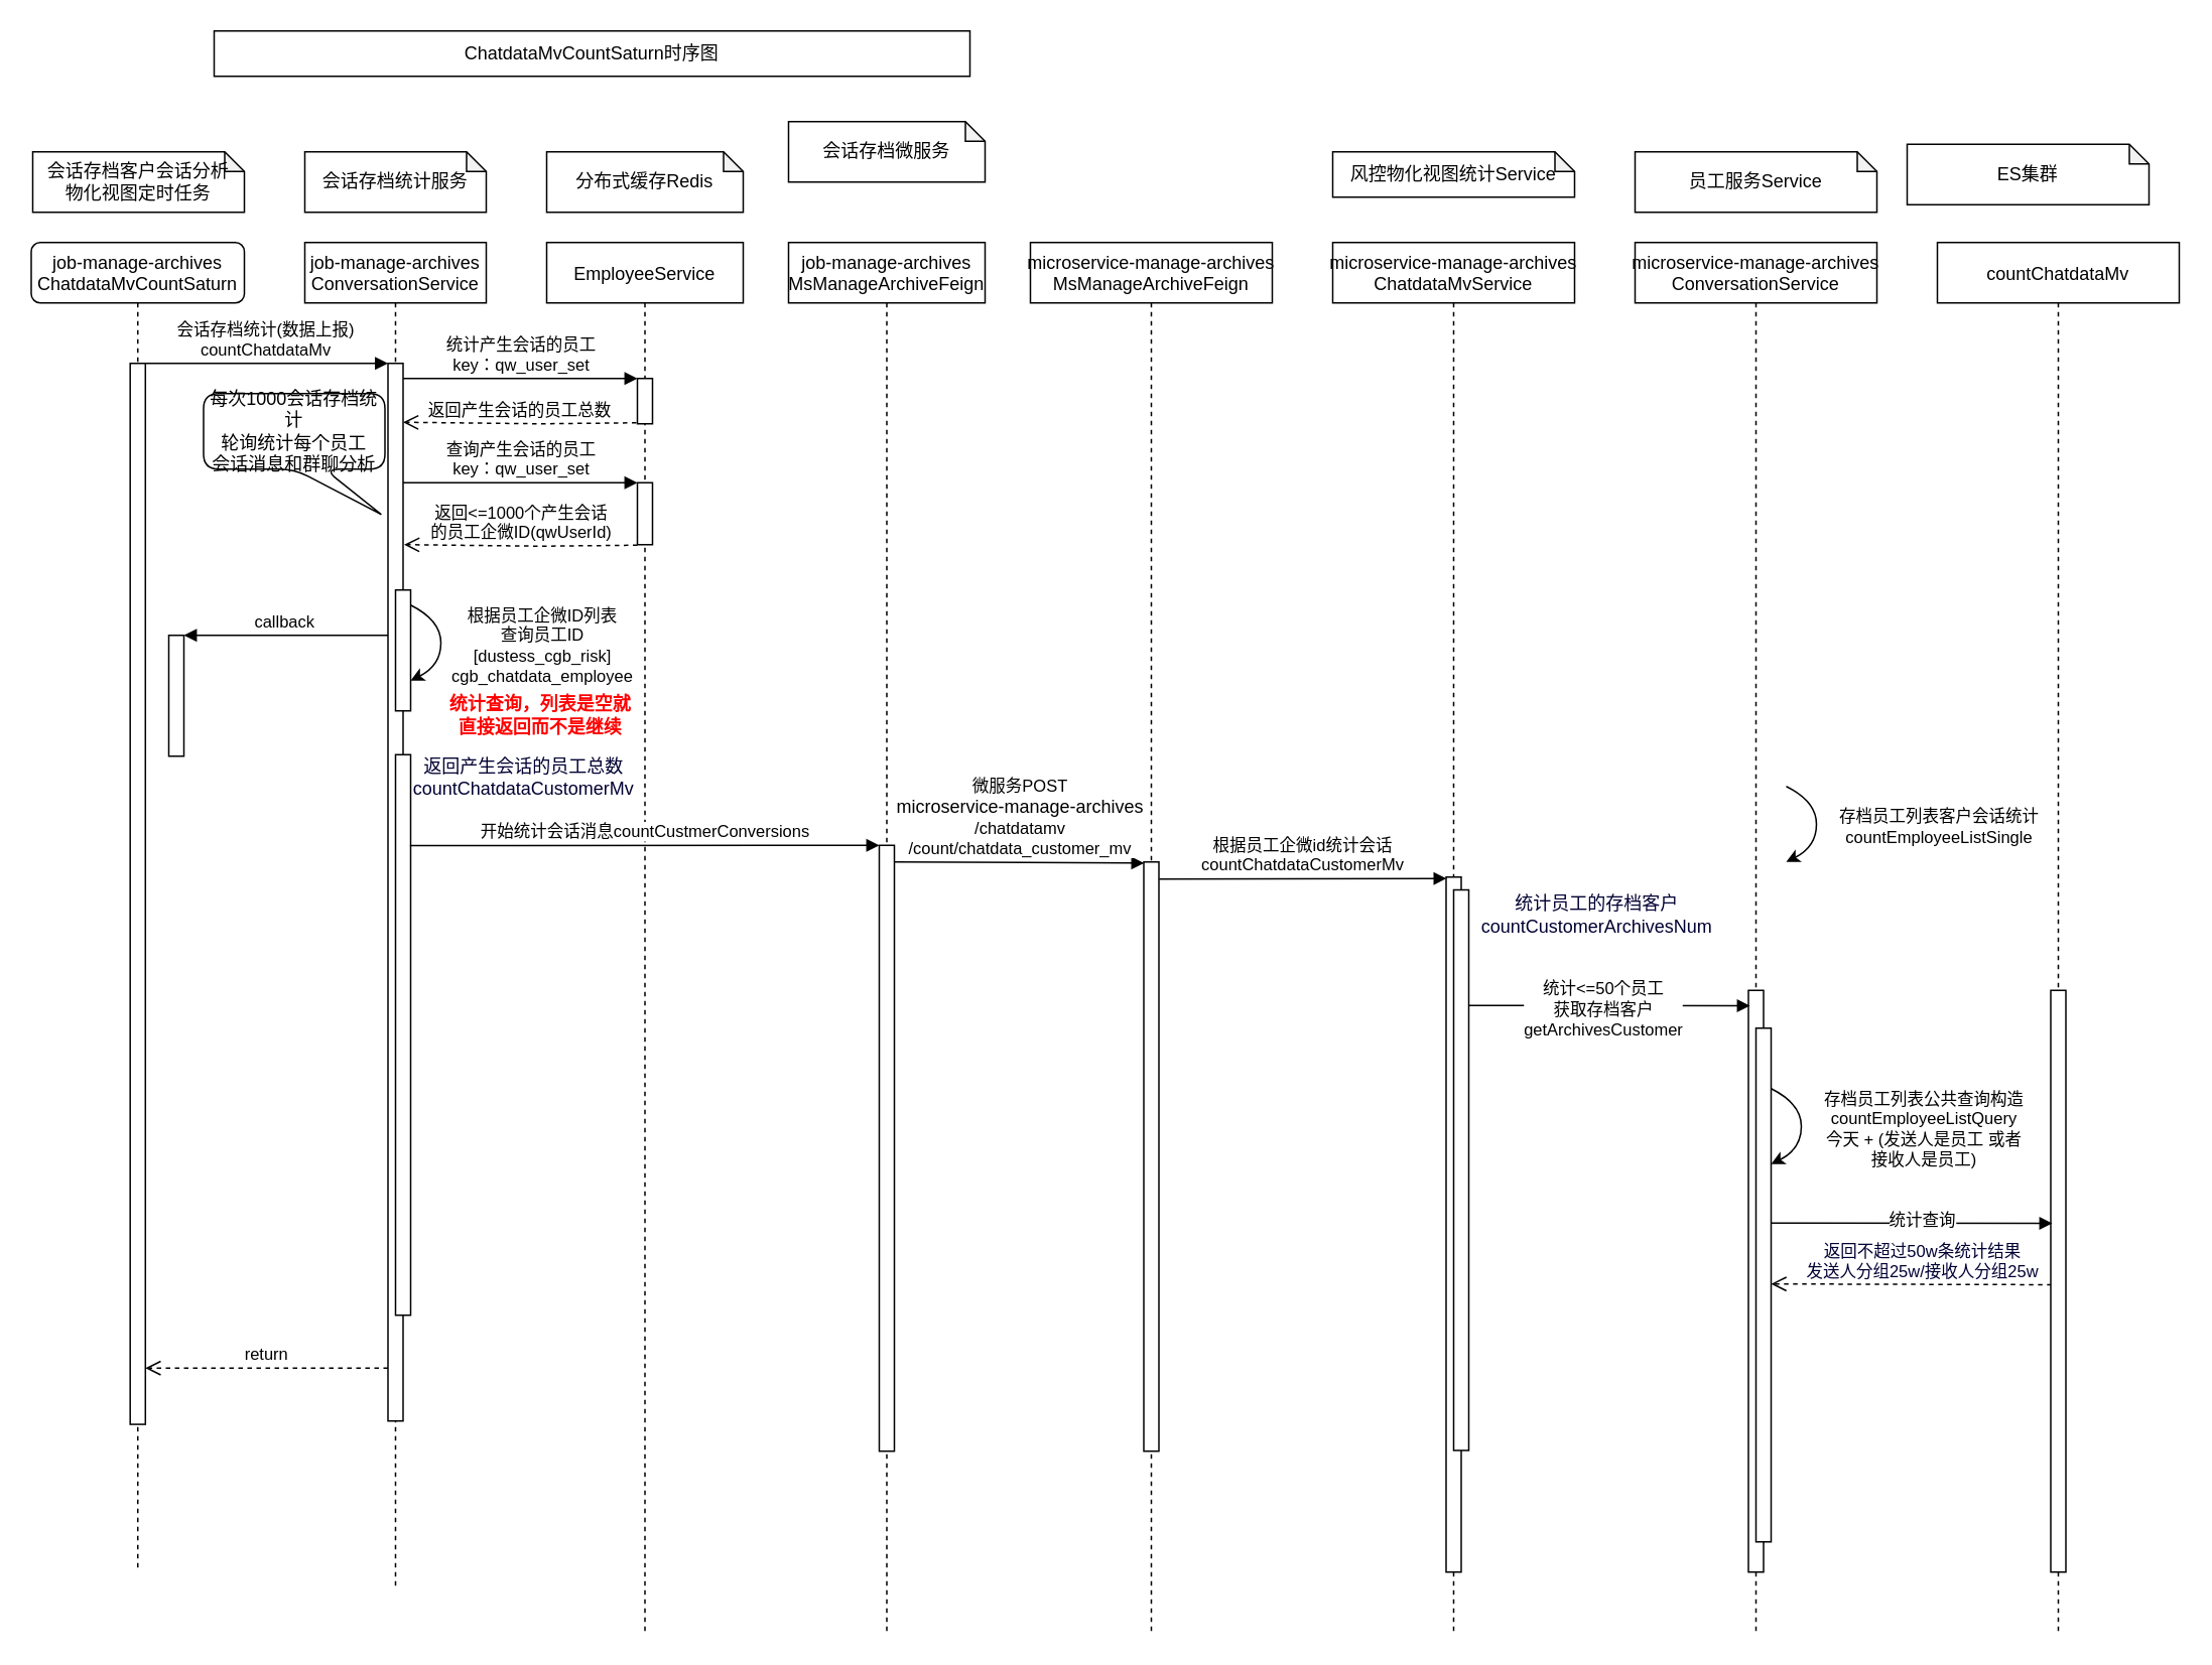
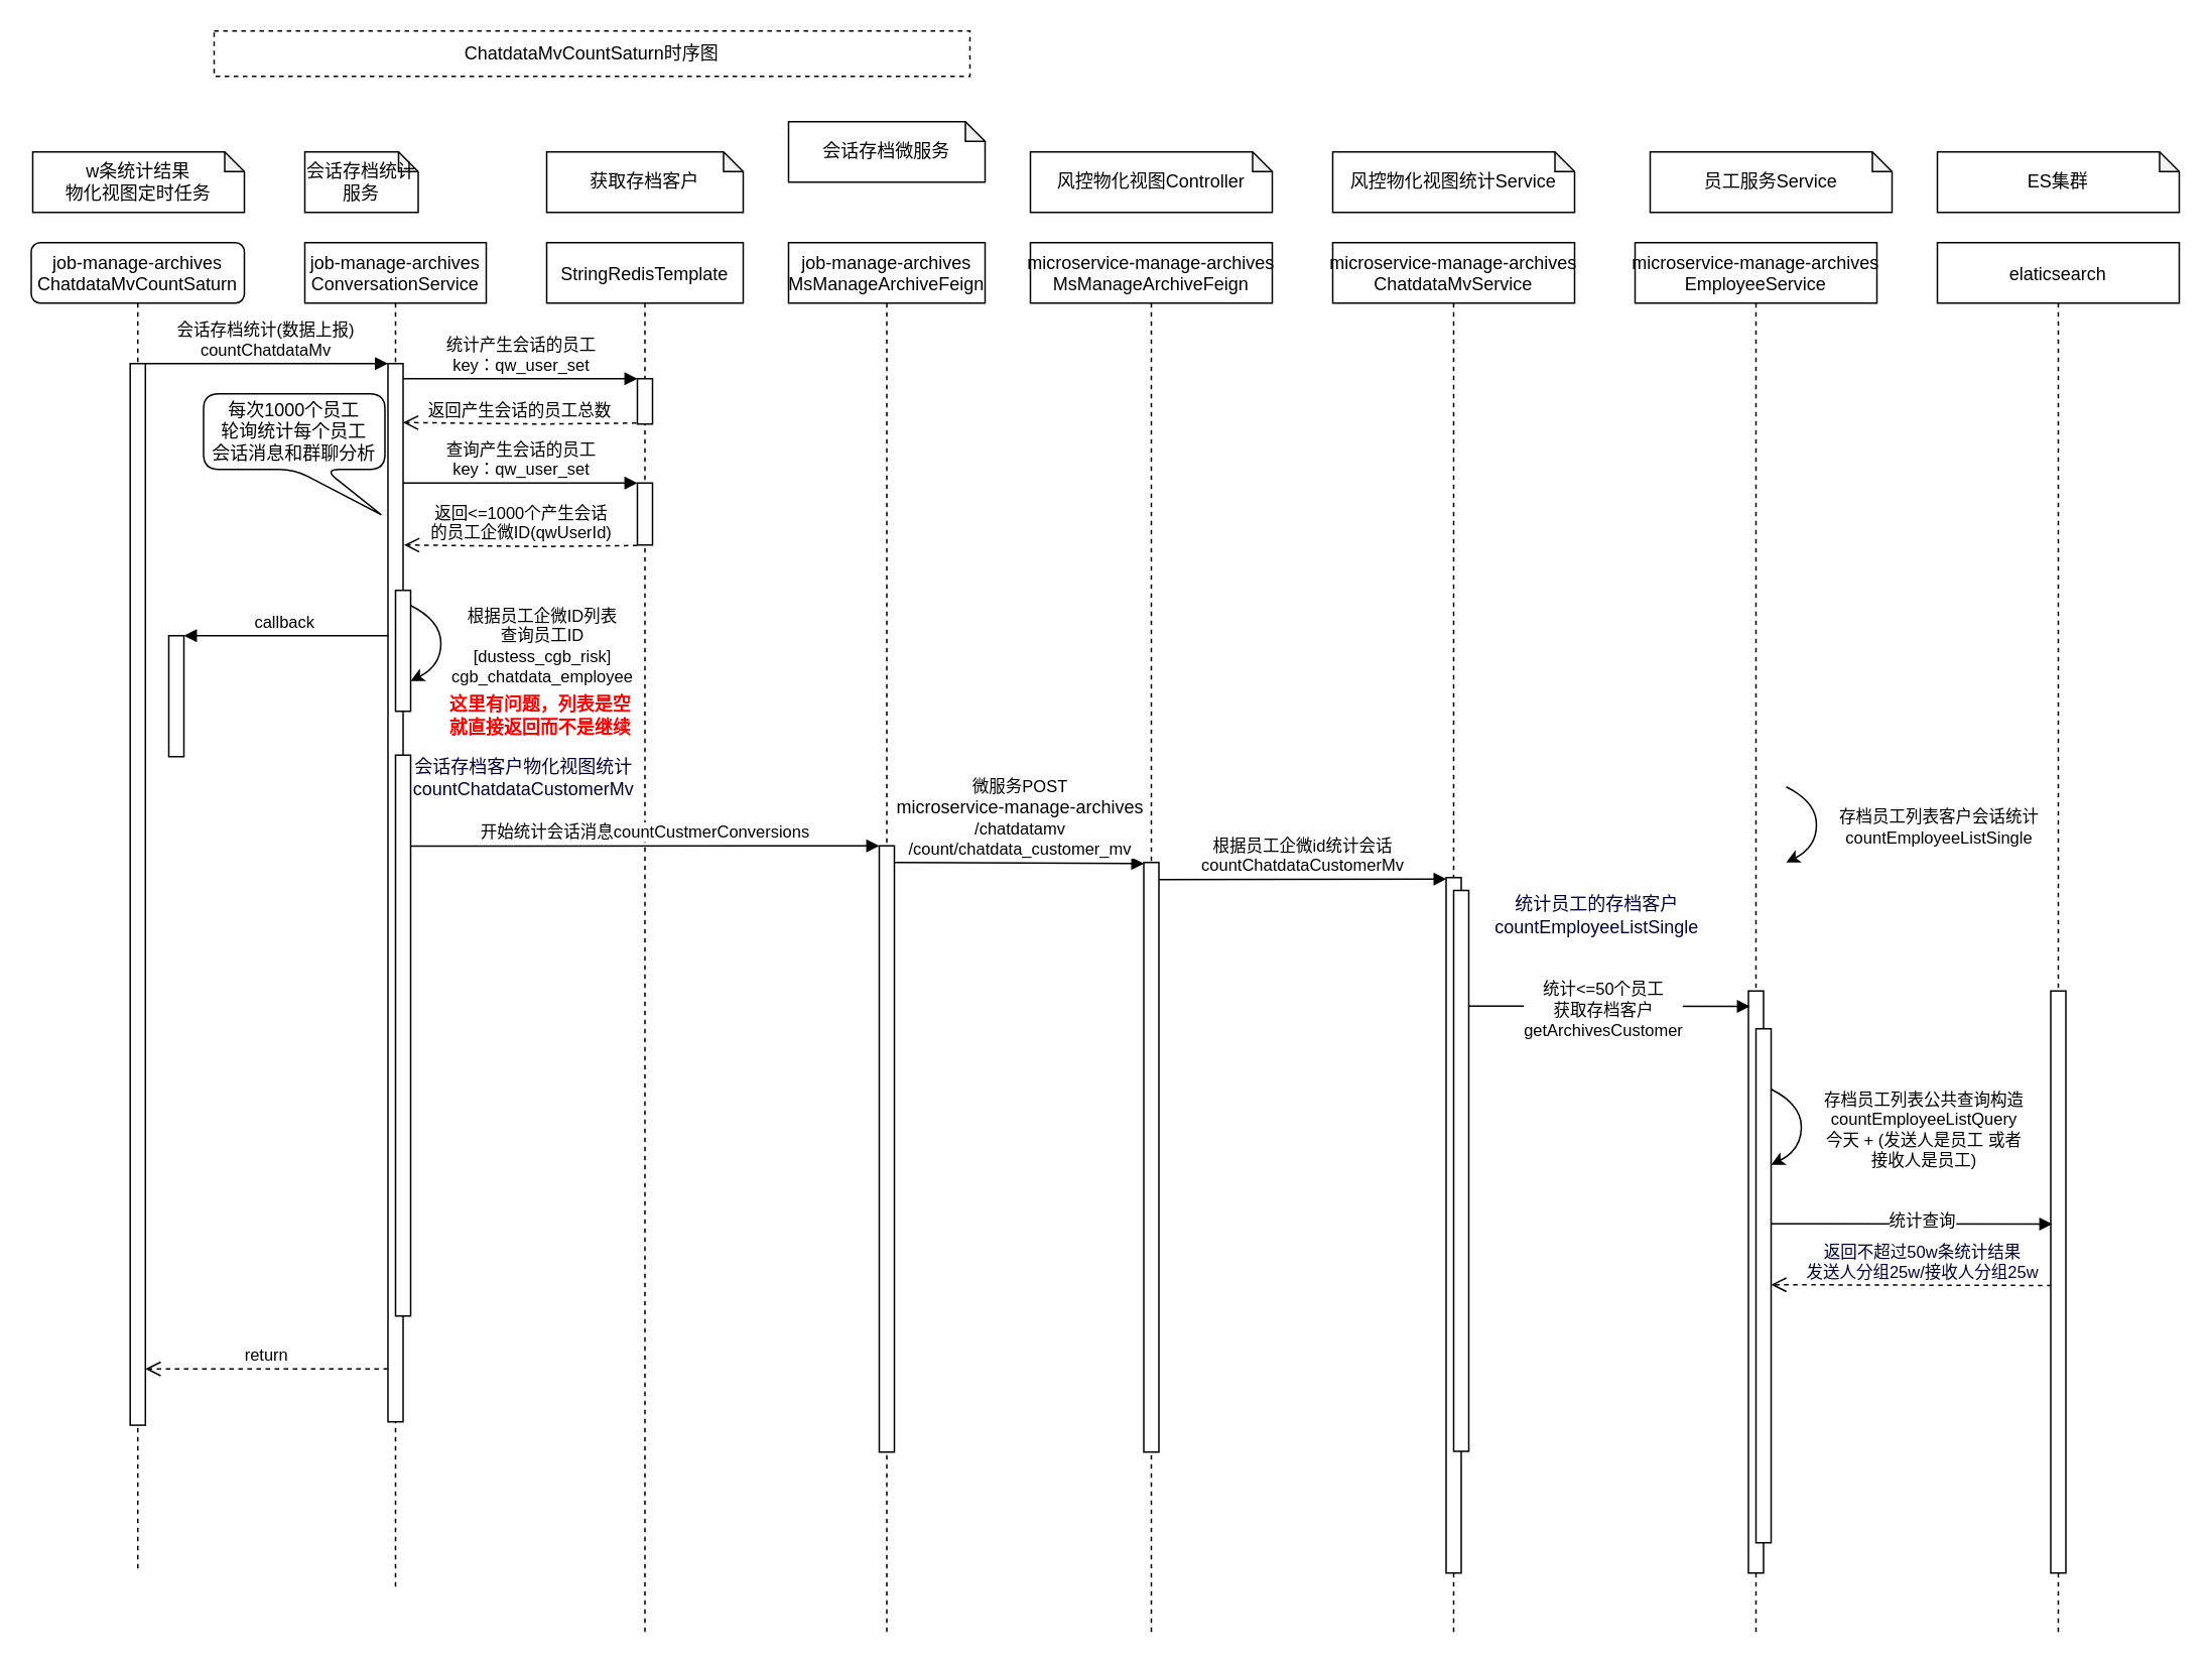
- <mxCell id="11" value="ChatdataMvCountSaturn时序图" style="rounded=0;whiteSpace=wrap;html=1;" vertex="1" parent="1"><mxGeometry x="141" y="20" width="500" height="30" as="geometry" /></mxCell>
+ <mxCell id="11" value="ChatdataMvCountSaturn时序图" style="rounded=0;whiteSpace=wrap;html=1;dashed=1;" vertex="1" parent="1"><mxGeometry x="141" y="20" width="500" height="30" as="geometry" /></mxCell>
- <mxCell id="37" value="风控物化视图统计Service" style="shape=note;whiteSpace=wrap;html=1;backgroundOutline=1;darkOpacity=0.05;size=13;" vertex="1" parent="1"><mxGeometry x="881" y="100" width="160" height="30" as="geometry" /></mxCell>
+ <mxCell id="37" value="风控物化视图统计Service" style="shape=note;whiteSpace=wrap;html=1;backgroundOutline=1;darkOpacity=0.05;size=13;" vertex="1" parent="1"><mxGeometry x="881" y="100" width="160" height="40" as="geometry" /></mxCell>
- <mxCell id="53" value="ES集群" style="shape=note;whiteSpace=wrap;html=1;backgroundOutline=1;darkOpacity=0.05;size=13;" vertex="1" parent="1"><mxGeometry x="1261" y="95" width="160" height="40" as="geometry" /></mxCell>
+ <mxCell id="53" value="ES集群" style="shape=note;whiteSpace=wrap;html=1;backgroundOutline=1;darkOpacity=0.05;size=13;" vertex="1" parent="1"><mxGeometry x="1281" y="100" width="160" height="40" as="geometry" /></mxCell>
- <mxCell id="10" value="会话存档客户会话分析&lt;br&gt;物化视图定时任务" style="shape=note;whiteSpace=wrap;html=1;backgroundOutline=1;darkOpacity=0.05;size=13;" vertex="1" parent="1"><mxGeometry x="21" y="100" width="140" height="40" as="geometry" /></mxCell>
+ <mxCell id="10" value="w条统计结果&lt;br&gt;物化视图定时任务" style="shape=note;whiteSpace=wrap;html=1;backgroundOutline=1;darkOpacity=0.05;size=13;" vertex="1" parent="1"><mxGeometry x="21" y="100" width="140" height="40" as="geometry" /></mxCell>
- <mxCell id="12" value="会话存档统计服务" style="shape=note;whiteSpace=wrap;html=1;backgroundOutline=1;darkOpacity=0.05;size=13;" vertex="1" parent="1"><mxGeometry x="201" y="100" width="120" height="40" as="geometry" /></mxCell>
+ <mxCell id="12" value="会话存档统计服务" style="shape=note;whiteSpace=wrap;html=1;backgroundOutline=1;darkOpacity=0.05;size=13;" vertex="1" parent="1"><mxGeometry x="201" y="100" width="75" height="40" as="geometry" /></mxCell>
- <mxCell id="13" value="分布式缓存Redis" style="shape=note;whiteSpace=wrap;html=1;backgroundOutline=1;darkOpacity=0.05;size=13;" vertex="1" parent="1"><mxGeometry x="361" y="100" width="130" height="40" as="geometry" /></mxCell>
+ <mxCell id="13" value="获取存档客户" style="shape=note;whiteSpace=wrap;html=1;backgroundOutline=1;darkOpacity=0.05;size=13;" vertex="1" parent="1"><mxGeometry x="361" y="100" width="130" height="40" as="geometry" /></mxCell>
+ <mxCell id="33" value="风控物化视图Controller" style="shape=note;whiteSpace=wrap;html=1;backgroundOutline=1;darkOpacity=0.05;size=13;" vertex="1" parent="1"><mxGeometry x="681" y="100" width="160" height="40" as="geometry" /></mxCell>
- <mxCell id="43" value="员工服务Service" style="shape=note;whiteSpace=wrap;html=1;backgroundOutline=1;darkOpacity=0.05;size=13;" vertex="1" parent="1"><mxGeometry x="1081" y="100" width="160" height="40" as="geometry" /></mxCell>
+ <mxCell id="43" value="员工服务Service" style="shape=note;whiteSpace=wrap;html=1;backgroundOutline=1;darkOpacity=0.05;size=13;" vertex="1" parent="1"><mxGeometry x="1091" y="100" width="160" height="40" as="geometry" /></mxCell>
- <mxCell id="44" value="microservice-manage-archives&#10;ConversationService" style="shape=umlLifeline;perimeter=lifelinePerimeter;container=1;collapsible=0;recursiveResize=0;rounded=0;shadow=0;strokeWidth=1;" vertex="1" parent="1"><mxGeometry x="1081" y="160" width="160" height="920" as="geometry" /></mxCell>
+ <mxCell id="44" value="microservice-manage-archives&#10;EmployeeService" style="shape=umlLifeline;perimeter=lifelinePerimeter;container=1;collapsible=0;recursiveResize=0;rounded=0;shadow=0;strokeWidth=1;" vertex="1" parent="1"><mxGeometry x="1081" y="160" width="160" height="920" as="geometry" /></mxCell>
- <mxCell id="14" value="EmployeeService" style="shape=umlLifeline;perimeter=lifelinePerimeter;container=1;collapsible=0;recursiveResize=0;rounded=0;shadow=0;strokeWidth=1;" vertex="1" parent="1"><mxGeometry x="361" y="160" width="130" height="920" as="geometry" /></mxCell>
+ <mxCell id="14" value="StringRedisTemplate" style="shape=umlLifeline;perimeter=lifelinePerimeter;container=1;collapsible=0;recursiveResize=0;rounded=0;shadow=0;strokeWidth=1;" vertex="1" parent="1"><mxGeometry x="361" y="160" width="130" height="920" as="geometry" /></mxCell>
- <mxCell id="54" value="countChatdataMv" style="shape=umlLifeline;perimeter=lifelinePerimeter;container=1;collapsible=0;recursiveResize=0;rounded=0;shadow=0;strokeWidth=1;" vertex="1" parent="1"><mxGeometry x="1281" y="160" width="160" height="920" as="geometry" /></mxCell>
+ <mxCell id="54" value="elaticsearch" style="shape=umlLifeline;perimeter=lifelinePerimeter;container=1;collapsible=0;recursiveResize=0;rounded=0;shadow=0;strokeWidth=1;" vertex="1" parent="1"><mxGeometry x="1281" y="160" width="160" height="920" as="geometry" /></mxCell>
- <mxCell id="31" value="每次1000会话存档统计&lt;br&gt;轮询统计每个员工&lt;br&gt;会话消息和群聊分析" style="shape=callout;whiteSpace=wrap;html=1;perimeter=calloutPerimeter;rounded=1;position2=0.98;" vertex="1" parent="1"><mxGeometry x="134" y="260" width="120" height="80" as="geometry" /></mxCell>
+ <mxCell id="31" value="每次1000个员工&lt;br&gt;轮询统计每个员工&lt;br&gt;会话消息和群聊分析" style="shape=callout;whiteSpace=wrap;html=1;perimeter=calloutPerimeter;rounded=1;position2=0.98;" vertex="1" parent="1"><mxGeometry x="134" y="260" width="120" height="80" as="geometry" /></mxCell>
- <mxCell id="18" value="&lt;b&gt;&lt;font color=&quot;#ff0000&quot;&gt;统计查询，列表是空就直接返回而不是继续&lt;/font&gt;&lt;/b&gt;" style="text;html=1;strokeColor=none;fillColor=none;align=center;verticalAlign=middle;whiteSpace=wrap;rounded=0;" vertex="1" parent="14"><mxGeometry x="-69" y="298" width="130" height="30" as="geometry" /></mxCell>
+ <mxCell id="18" value="&lt;b&gt;&lt;font color=&quot;#ff0000&quot;&gt;这里有问题，列表是空就直接返回而不是继续&lt;/font&gt;&lt;/b&gt;" style="text;html=1;strokeColor=none;fillColor=none;align=center;verticalAlign=middle;whiteSpace=wrap;rounded=0;" vertex="1" parent="14"><mxGeometry x="-69" y="298" width="130" height="30" as="geometry" /></mxCell>
- <mxCell id="6" value="&lt;font color=&quot;#000033&quot;&gt;返回产生会话的员工总数&lt;br&gt;countChatdataCustomerMv&lt;/font&gt;" style="text;html=1;strokeColor=none;fillColor=none;align=center;verticalAlign=middle;whiteSpace=wrap;rounded=0;" vertex="1" parent="2"><mxGeometry x="70" y="339" width="150" height="30" as="geometry" /></mxCell>
+ <mxCell id="6" value="&lt;font color=&quot;#000033&quot;&gt;会话存档客户物化视图统计&lt;br&gt;countChatdataCustomerMv&lt;/font&gt;" style="text;html=1;strokeColor=none;fillColor=none;align=center;verticalAlign=middle;whiteSpace=wrap;rounded=0;" vertex="1" parent="2"><mxGeometry x="70" y="339" width="150" height="30" as="geometry" /></mxCell>
- <mxCell id="42" value="&lt;font color=&quot;#000033&quot;&gt;统计员工的存档客户&lt;br&gt;countCustomerArchivesNum&lt;/font&gt;" style="text;html=1;strokeColor=none;fillColor=none;align=center;verticalAlign=middle;whiteSpace=wrap;rounded=0;" vertex="1" parent="1"><mxGeometry x="971" y="590" width="170" height="30" as="geometry" /></mxCell>
+ <mxCell id="42" value="&lt;font color=&quot;#000033&quot;&gt;统计员工的存档客户&lt;br&gt;countEmployeeListSingle&lt;/font&gt;" style="text;html=1;strokeColor=none;fillColor=none;align=center;verticalAlign=middle;whiteSpace=wrap;rounded=0;" vertex="1" parent="1"><mxGeometry x="971" y="590" width="170" height="30" as="geometry" /></mxCell>
